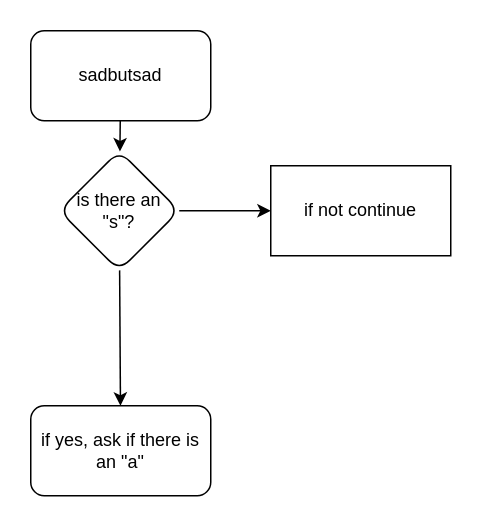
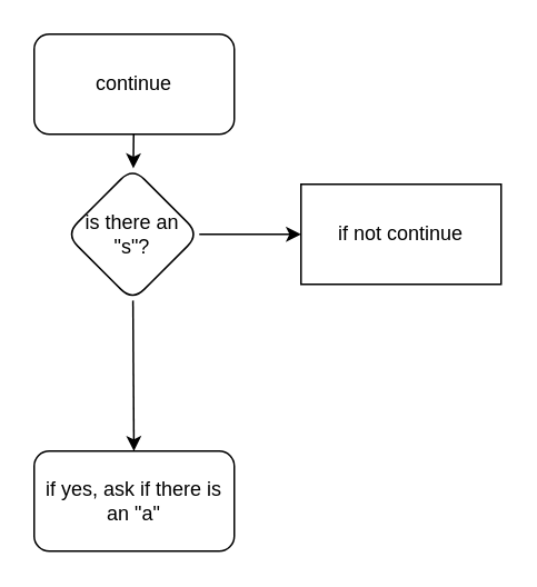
- <mxCell id="3" value="sadbutsad" style="rounded=1;whiteSpace=wrap;html=1;" parent="1" vertex="1"><mxGeometry x="20" y="20" width="120" height="60" as="geometry" /></mxCell>
+ <mxCell id="3" value="continue" style="rounded=1;whiteSpace=wrap;html=1;" parent="1" vertex="1"><mxGeometry x="20" y="20" width="120" height="60" as="geometry" /></mxCell>
